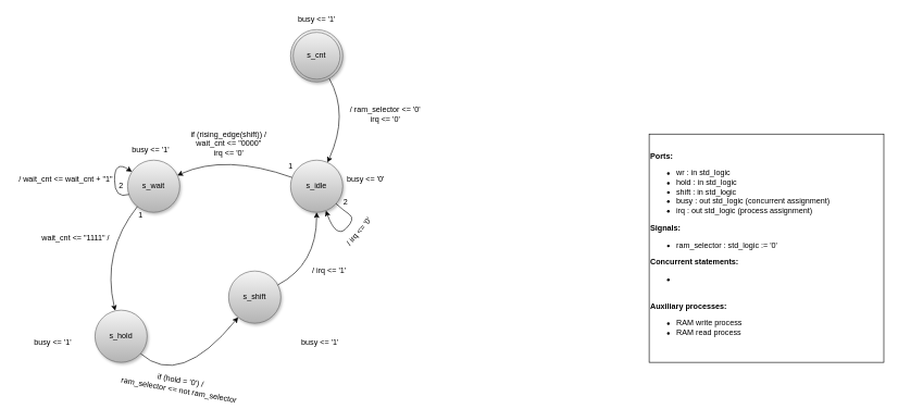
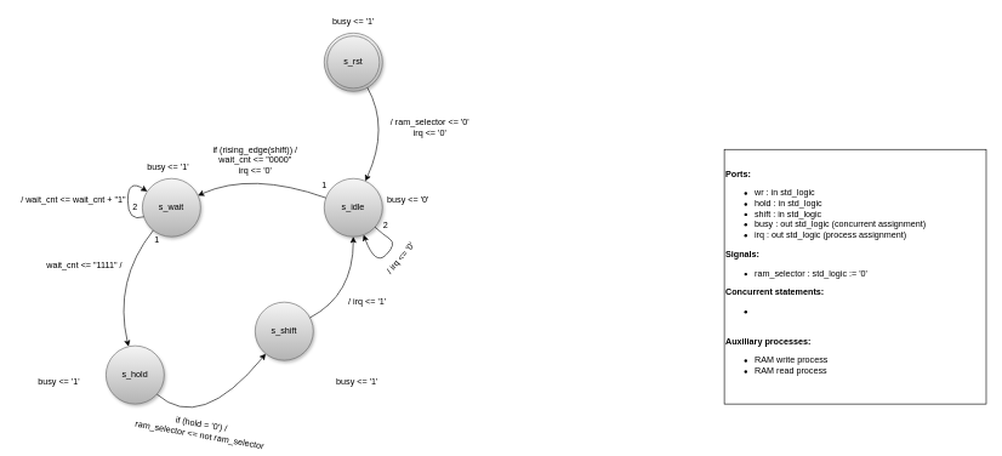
- <mxCell id="2" value="s_cnt" style="ellipse;shape=doubleEllipse;whiteSpace=wrap;html=1;aspect=fixed;fillColor=#f5f5f5;gradientColor=#b3b3b3;strokeColor=#666666;shadow=1;" parent="1" vertex="1"><mxGeometry x="445" y="45" width="80" height="80" as="geometry" /></mxCell>
+ <mxCell id="2" value="s_rst" style="ellipse;shape=doubleEllipse;whiteSpace=wrap;html=1;aspect=fixed;fillColor=#f5f5f5;gradientColor=#b3b3b3;strokeColor=#666666;shadow=1;" parent="1" vertex="1"><mxGeometry x="445" y="45" width="80" height="80" as="geometry" /></mxCell>
